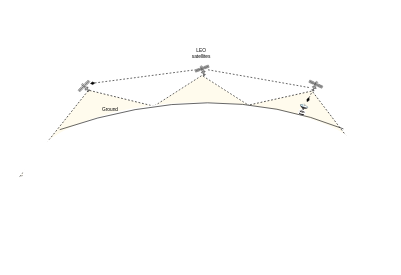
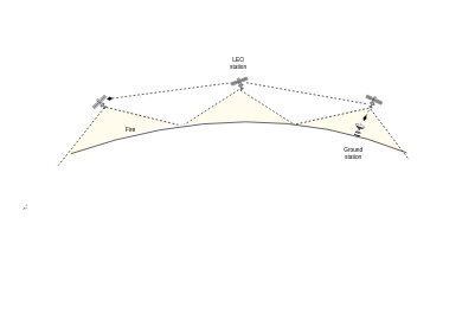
- <mxCell id="15" value="&lt;div&gt;LEO&lt;/div&gt;&lt;div&gt;satellites&lt;br&gt;&lt;/div&gt;" style="text;html=1;strokeColor=none;fillColor=none;align=center;verticalAlign=middle;whiteSpace=wrap;rounded=0;fontSize=8;" parent="1" vertex="1"><mxGeometry x="290" y="74" width="60" height="30" as="geometry" /></mxCell>
+ <mxCell id="15" value="&lt;div&gt;LEO&lt;/div&gt;&lt;div&gt;station&lt;br&gt;&lt;/div&gt;" style="text;html=1;strokeColor=none;fillColor=none;align=center;verticalAlign=middle;whiteSpace=wrap;rounded=0;fontSize=8;" parent="1" vertex="1"><mxGeometry x="290" y="74" width="60" height="30" as="geometry" /></mxCell>
- <mxCell id="12" value="&lt;font style=&quot;font-size: 8px&quot;&gt;Ground&lt;/font&gt;" style="text;html=1;strokeColor=none;fillColor=none;align=center;verticalAlign=middle;whiteSpace=wrap;rounded=0;" parent="1" vertex="1"><mxGeometry x="138" y="167" width="60" height="30" as="geometry" /></mxCell>
+ <mxCell id="12" value="&lt;font style=&quot;font-size: 8px&quot;&gt;Fire&lt;/font&gt;" style="text;html=1;strokeColor=none;fillColor=none;align=center;verticalAlign=middle;whiteSpace=wrap;rounded=0;" parent="1" vertex="1"><mxGeometry x="138" y="167" width="60" height="30" as="geometry" /></mxCell>
+ <mxCell id="14" value="Ground&lt;br&gt;station" style="text;html=1;strokeColor=none;fillColor=none;align=center;verticalAlign=middle;whiteSpace=wrap;rounded=0;fontSize=8;" parent="1" vertex="1"><mxGeometry x="452" y="201" width="60" height="30" as="geometry" /></mxCell>
